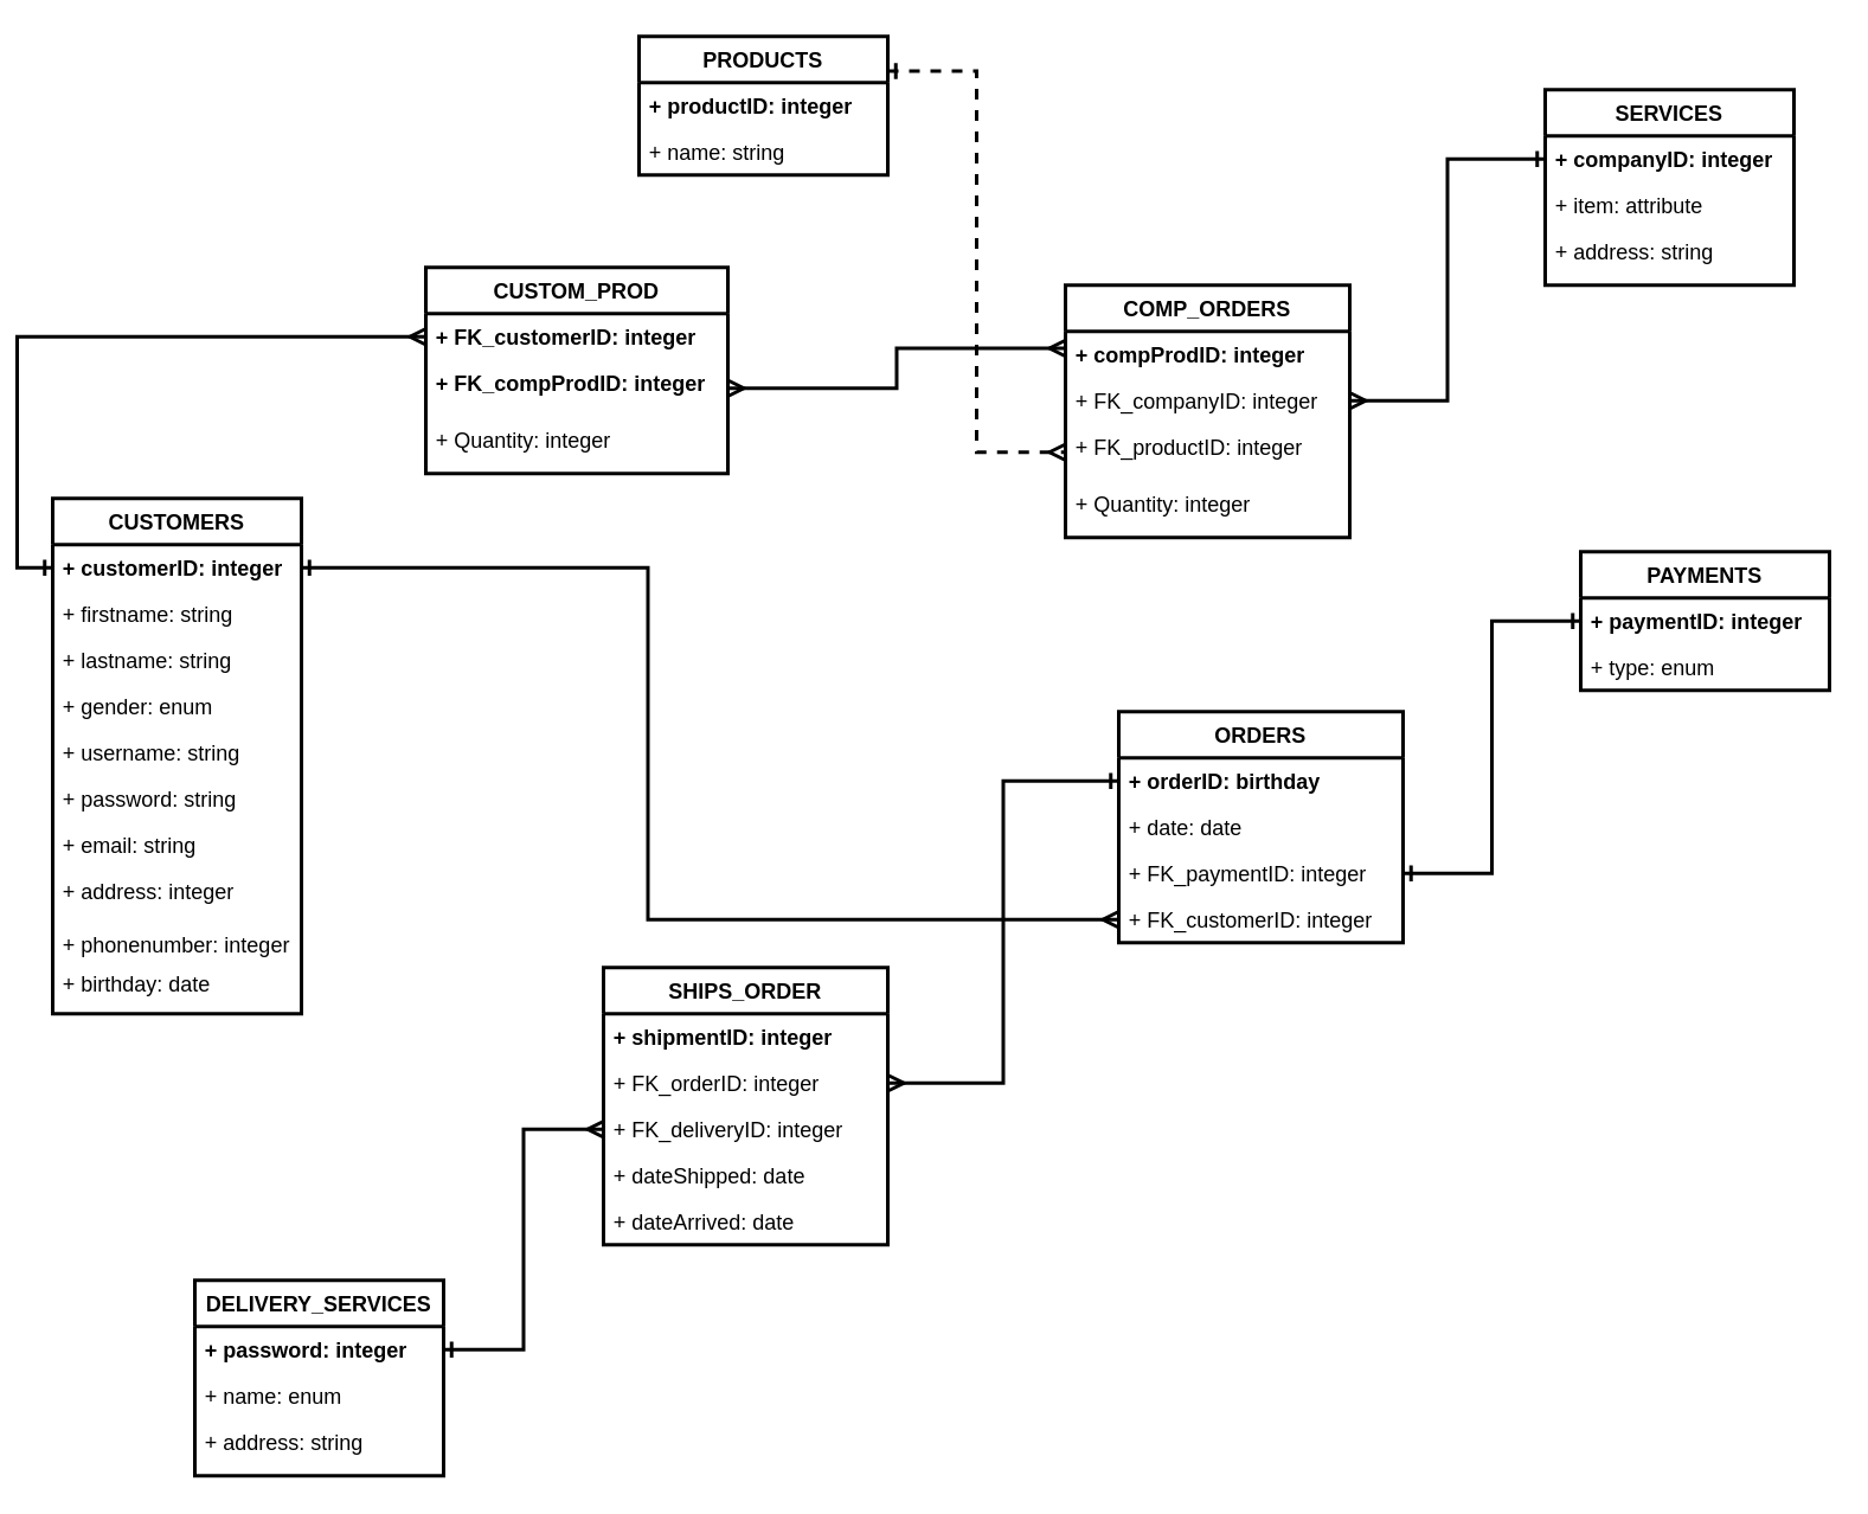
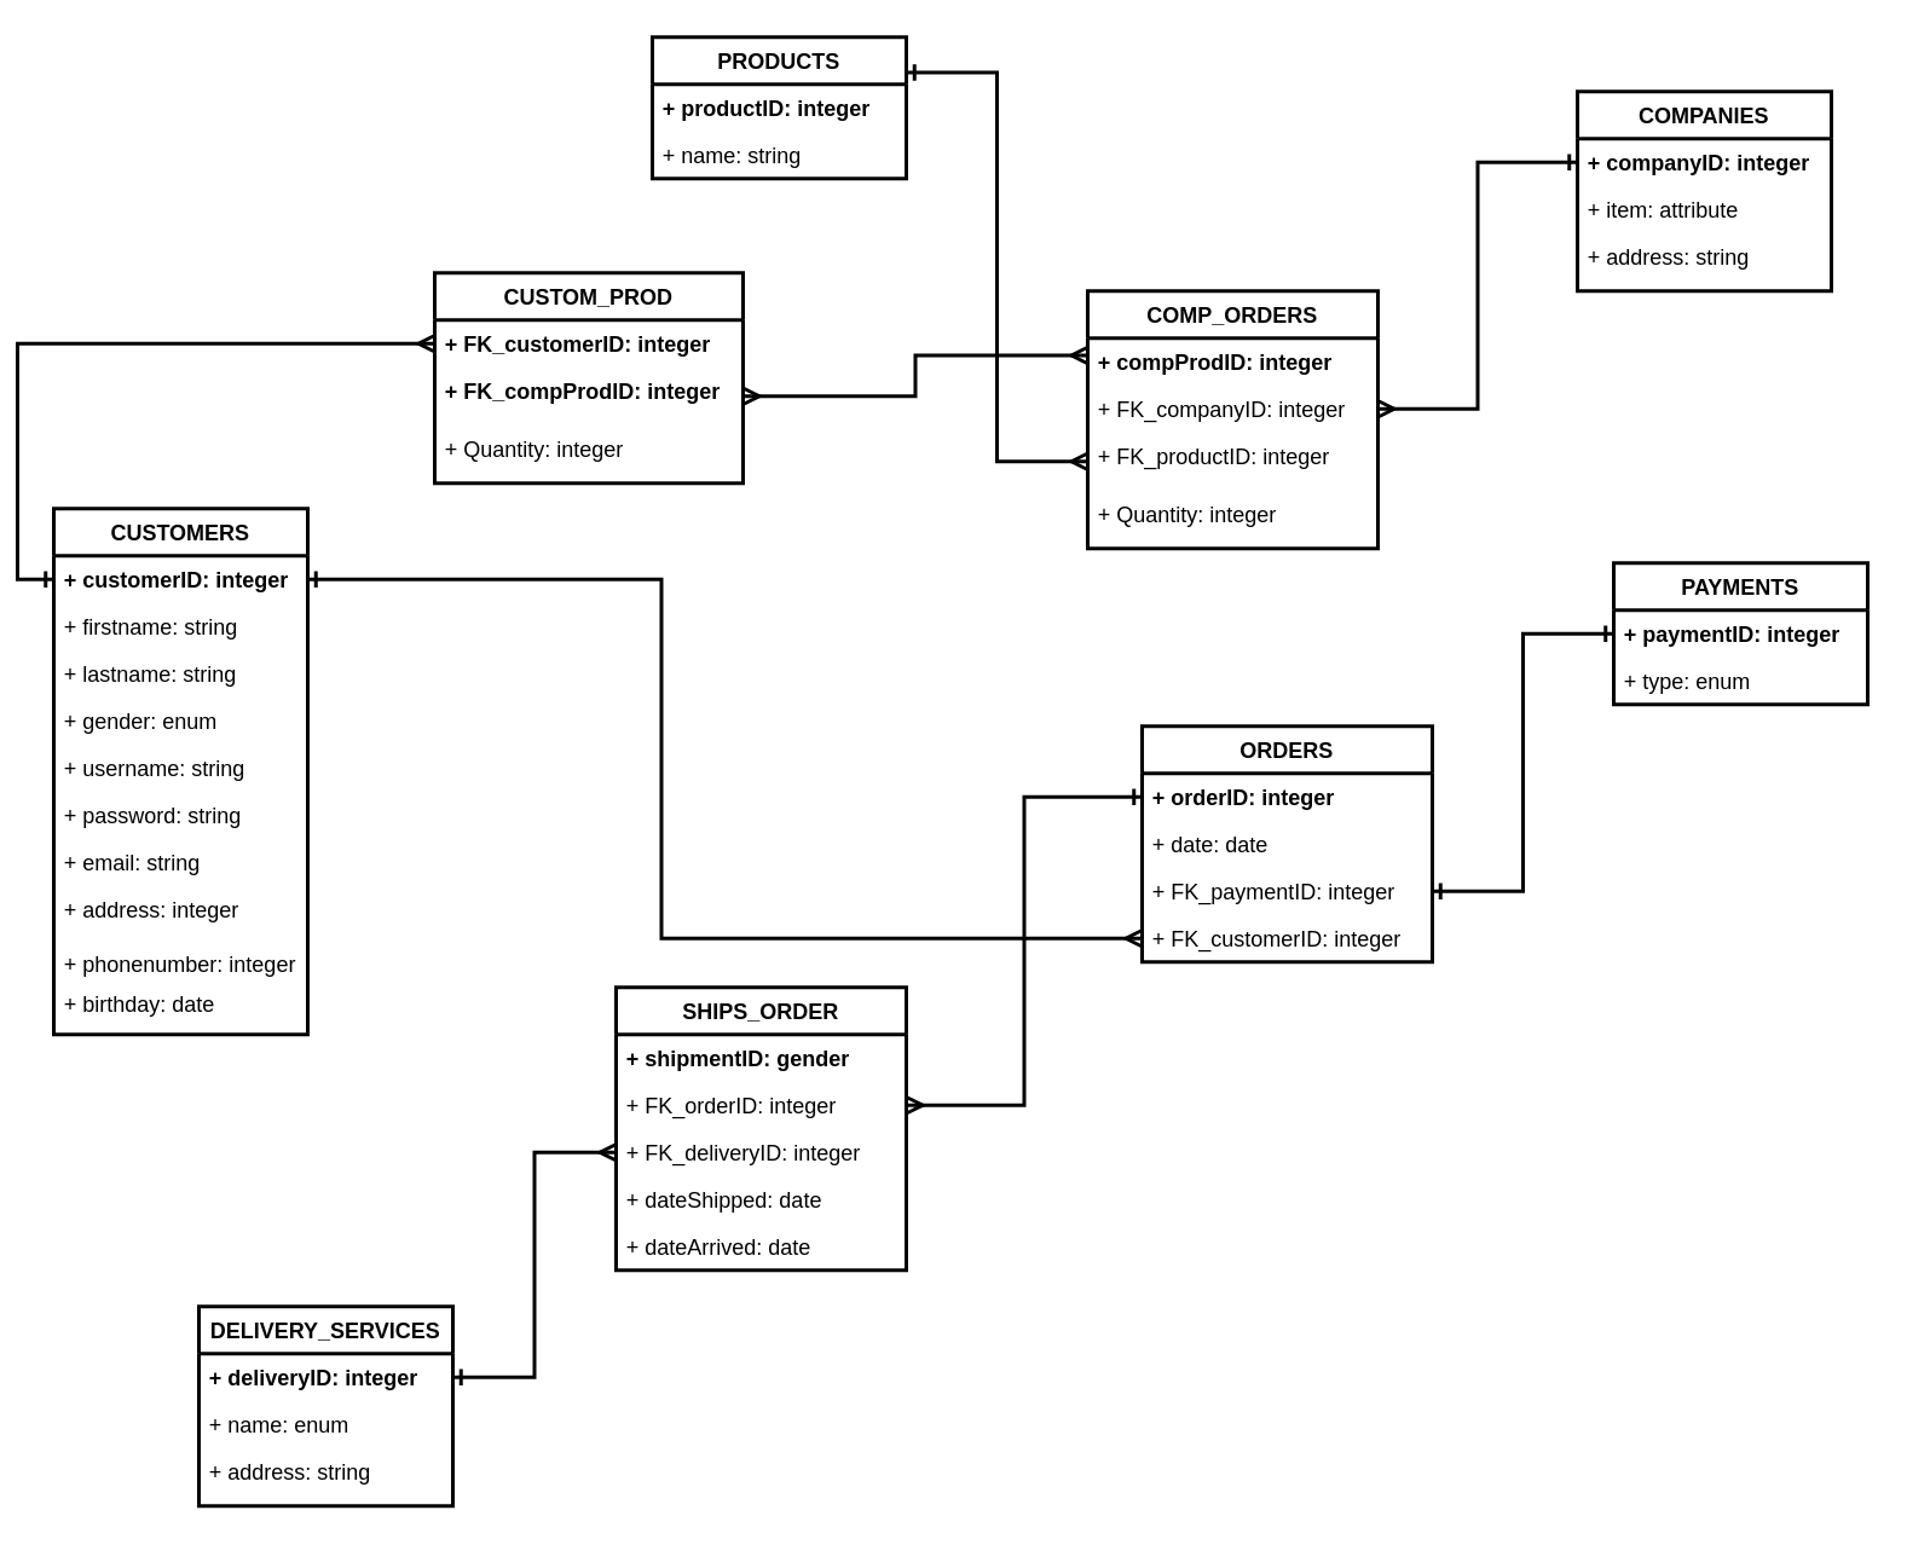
- <mxCell id="17" value="SERVICES" style="swimlane;fontStyle=1;childLayout=stackLayout;horizontal=1;startSize=26;fillColor=none;horizontalStack=0;resizeParent=1;resizeParentMax=0;resizeLast=0;collapsible=1;marginBottom=0;strokeWidth=2;" vertex="1" parent="1"><mxGeometry x="860" y="50" width="140" height="110" as="geometry" /></mxCell>
+ <mxCell id="17" value="COMPANIES" style="swimlane;fontStyle=1;childLayout=stackLayout;horizontal=1;startSize=26;fillColor=none;horizontalStack=0;resizeParent=1;resizeParentMax=0;resizeLast=0;collapsible=1;marginBottom=0;strokeWidth=2;" vertex="1" parent="1"><mxGeometry x="860" y="50" width="140" height="110" as="geometry" /></mxCell>
- <mxCell id="13" style="edgeStyle=orthogonalEdgeStyle;rounded=0;orthogonalLoop=1;jettySize=auto;html=1;entryX=0;entryY=0.5;entryDx=0;entryDy=0;startArrow=ERone;startFill=0;endArrow=ERmany;endFill=0;exitX=1;exitY=0.25;exitDx=0;exitDy=0;strokeWidth=2;dashed=1;" edge="1" parent="1" source="14" target="32"><mxGeometry relative="1" as="geometry" /></mxCell>
+ <mxCell id="13" style="edgeStyle=orthogonalEdgeStyle;rounded=0;orthogonalLoop=1;jettySize=auto;html=1;entryX=0;entryY=0.5;entryDx=0;entryDy=0;startArrow=ERone;startFill=0;endArrow=ERmany;endFill=0;exitX=1;exitY=0.25;exitDx=0;exitDy=0;strokeWidth=2;" edge="1" parent="1" source="14" target="32"><mxGeometry relative="1" as="geometry" /></mxCell>
- <mxCell id="36" value="+ orderID: birthday" style="text;strokeColor=none;fillColor=none;align=left;verticalAlign=top;spacingLeft=4;spacingRight=4;overflow=hidden;rotatable=0;points=[[0,0.5],[1,0.5]];portConstraint=eastwest;fontStyle=1" vertex="1" parent="35"><mxGeometry y="26" width="160" height="26" as="geometry" /></mxCell>
+ <mxCell id="36" value="+ orderID: integer" style="text;strokeColor=none;fillColor=none;align=left;verticalAlign=top;spacingLeft=4;spacingRight=4;overflow=hidden;rotatable=0;points=[[0,0.5],[1,0.5]];portConstraint=eastwest;fontStyle=1" vertex="1" parent="35"><mxGeometry y="26" width="160" height="26" as="geometry" /></mxCell>
- <mxCell id="41" value="+ shipmentID: integer" style="text;strokeColor=none;fillColor=none;align=left;verticalAlign=top;spacingLeft=4;spacingRight=4;overflow=hidden;rotatable=0;points=[[0,0.5],[1,0.5]];portConstraint=eastwest;fontStyle=1" vertex="1" parent="40"><mxGeometry y="26" width="160" height="26" as="geometry" /></mxCell>
+ <mxCell id="41" value="+ shipmentID: gender" style="text;strokeColor=none;fillColor=none;align=left;verticalAlign=top;spacingLeft=4;spacingRight=4;overflow=hidden;rotatable=0;points=[[0,0.5],[1,0.5]];portConstraint=eastwest;fontStyle=1" vertex="1" parent="40"><mxGeometry y="26" width="160" height="26" as="geometry" /></mxCell>
- <mxCell id="22" value="+ password: integer" style="text;strokeColor=none;fillColor=none;align=left;verticalAlign=top;spacingLeft=4;spacingRight=4;overflow=hidden;rotatable=0;points=[[0,0.5],[1,0.5]];portConstraint=eastwest;fontStyle=1" vertex="1" parent="21"><mxGeometry y="26" width="140" height="26" as="geometry" /></mxCell>
+ <mxCell id="22" value="+ deliveryID: integer" style="text;strokeColor=none;fillColor=none;align=left;verticalAlign=top;spacingLeft=4;spacingRight=4;overflow=hidden;rotatable=0;points=[[0,0.5],[1,0.5]];portConstraint=eastwest;fontStyle=1" vertex="1" parent="21"><mxGeometry y="26" width="140" height="26" as="geometry" /></mxCell>
